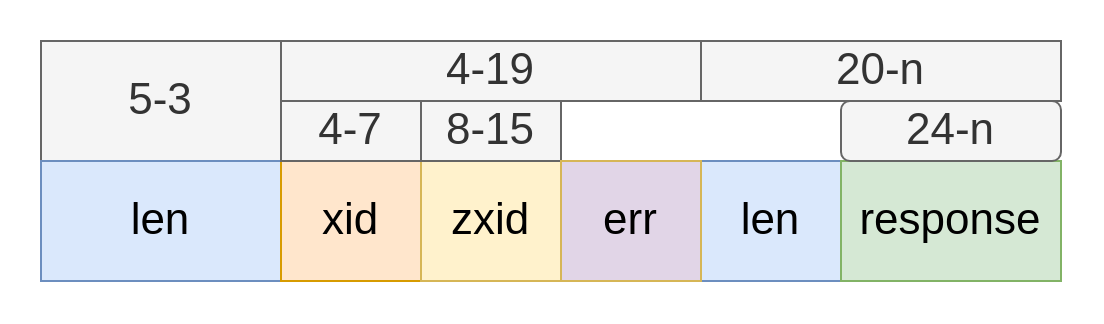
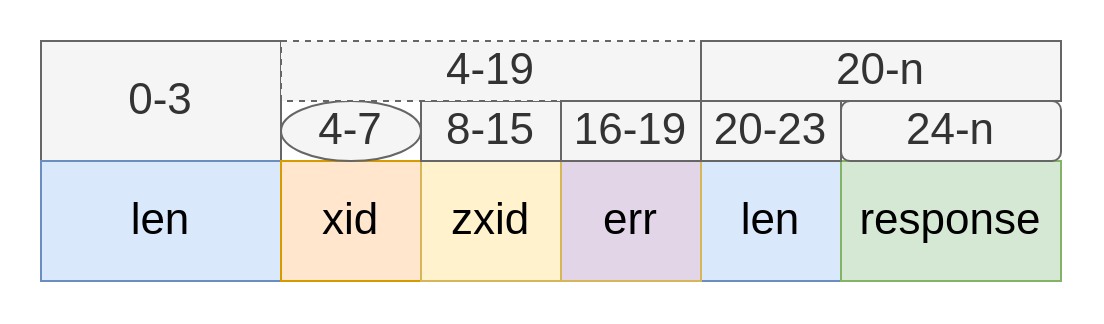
- <mxCell id="8" value="&lt;font style=&quot;font-size: 22px&quot;&gt;4-19&lt;/font&gt;" style="rounded=0;whiteSpace=wrap;html=1;fillColor=#f5f5f5;strokeColor=#666666;fontColor=#333333;" vertex="1" parent="1"><mxGeometry x="140" y="20" width="210" height="30" as="geometry" /></mxCell>
+ <mxCell id="8" value="&lt;font style=&quot;font-size: 22px&quot;&gt;4-19&lt;/font&gt;" style="rounded=0;whiteSpace=wrap;html=1;fillColor=#f5f5f5;strokeColor=#666666;fontColor=#333333;dashed=1;" vertex="1" parent="1"><mxGeometry x="140" y="20" width="210" height="30" as="geometry" /></mxCell>
- <mxCell id="2" value="&lt;font style=&quot;font-size: 22px&quot;&gt;5-3&lt;/font&gt;" style="rounded=0;whiteSpace=wrap;html=1;fillColor=#f5f5f5;strokeColor=#666666;fontColor=#333333;" vertex="1" parent="1"><mxGeometry x="20" y="20" width="120" height="60" as="geometry" /></mxCell>
+ <mxCell id="2" value="&lt;font style=&quot;font-size: 22px&quot;&gt;0-3&lt;/font&gt;" style="rounded=0;whiteSpace=wrap;html=1;fillColor=#f5f5f5;strokeColor=#666666;fontColor=#333333;" vertex="1" parent="1"><mxGeometry x="20" y="20" width="120" height="60" as="geometry" /></mxCell>
- <mxCell id="6" value="&lt;font style=&quot;font-size: 22px&quot;&gt;4-7&lt;/font&gt;" style="rounded=0;whiteSpace=wrap;html=1;fillColor=#f5f5f5;strokeColor=#666666;fontColor=#333333;" vertex="1" parent="1"><mxGeometry x="140" y="50" width="70" height="30" as="geometry" /></mxCell>
+ <mxCell id="6" value="&lt;font style=&quot;font-size: 22px&quot;&gt;4-7&lt;/font&gt;" style="ellipse;whiteSpace=wrap;html=1;fillColor=#f5f5f5;strokeColor=#666666;fontColor=#333333;" vertex="1" parent="1"><mxGeometry x="140" y="50" width="70" height="30" as="geometry" /></mxCell>
+ <mxCell id="15" value="&lt;font style=&quot;font-size: 22px&quot;&gt;16-19&lt;/font&gt;" style="rounded=0;whiteSpace=wrap;html=1;fillColor=#f5f5f5;strokeColor=#666666;fontColor=#333333;" vertex="1" parent="1"><mxGeometry x="280" y="50" width="70" height="30" as="geometry" /></mxCell>
+ <mxCell id="11" value="&lt;font style=&quot;font-size: 22px&quot;&gt;20-23&lt;/font&gt;" style="rounded=0;whiteSpace=wrap;html=1;fillColor=#f5f5f5;strokeColor=#666666;fontColor=#333333;" vertex="1" parent="1"><mxGeometry x="350" y="50" width="70" height="30" as="geometry" /></mxCell>
